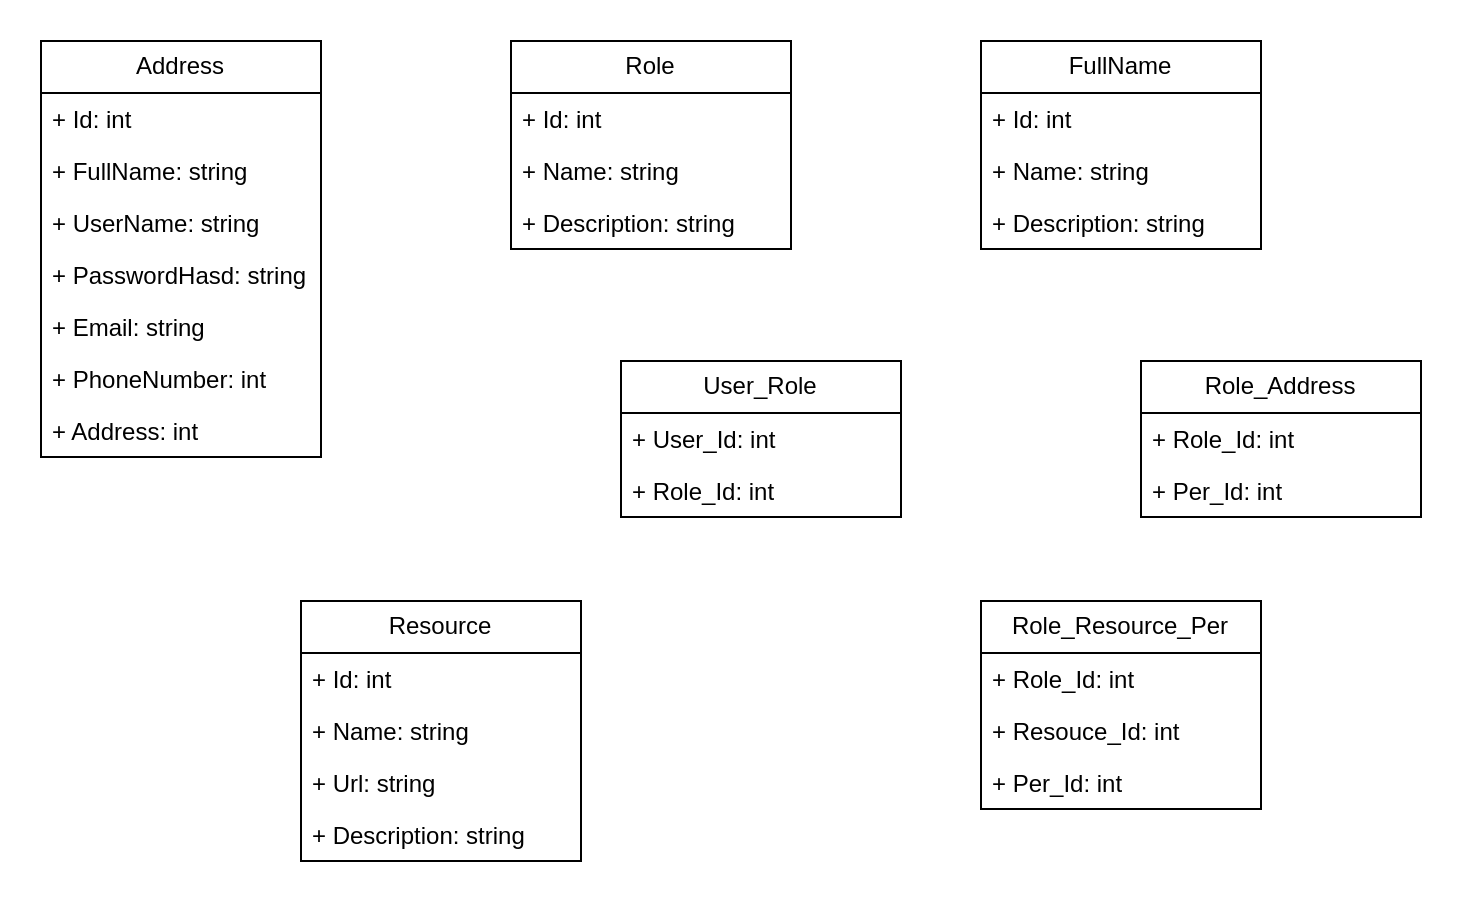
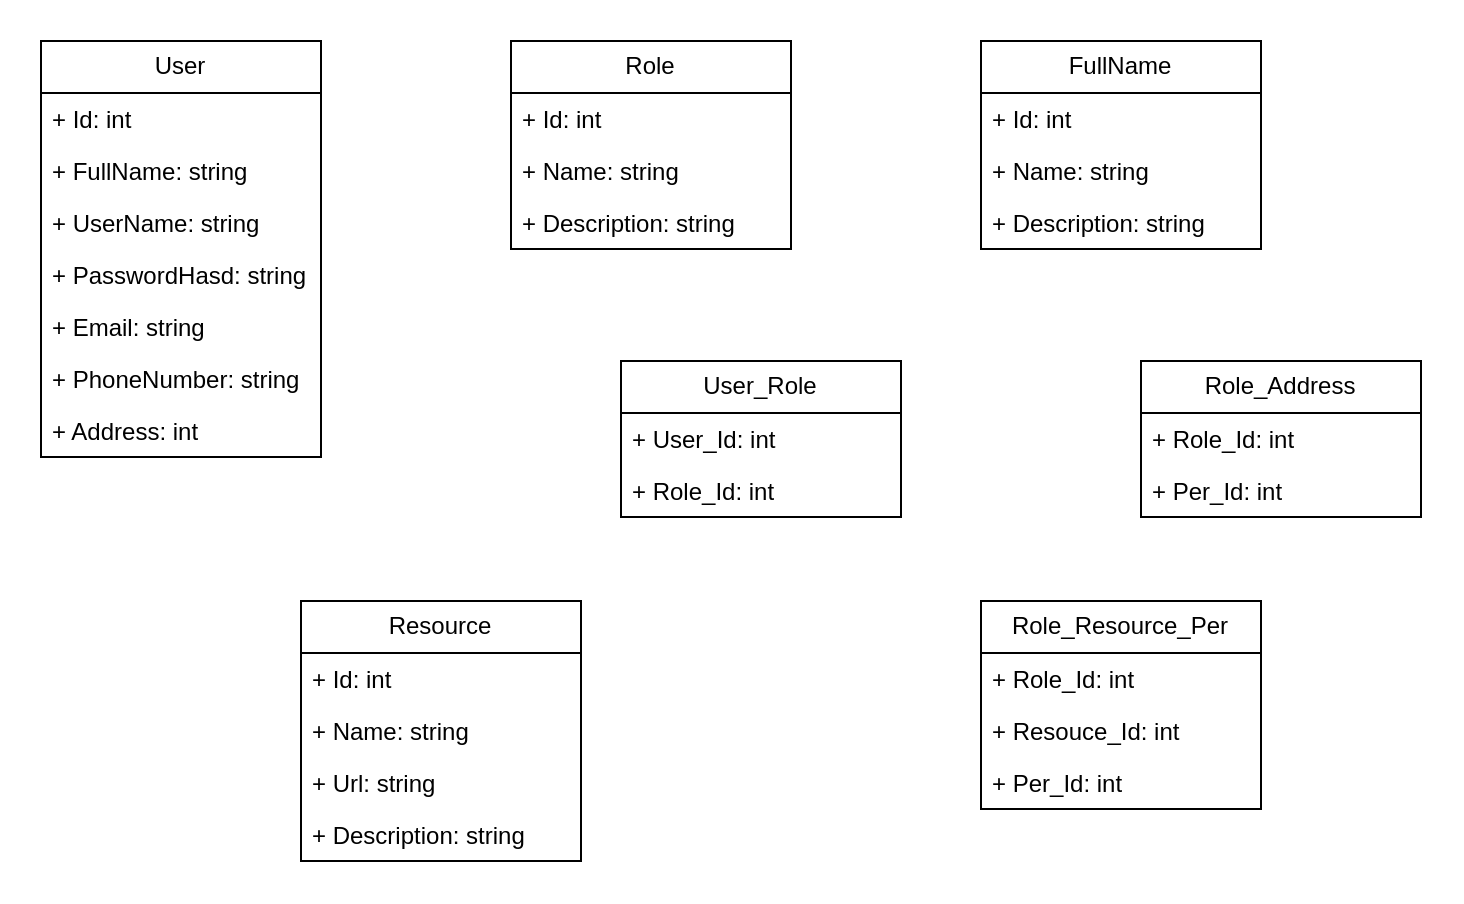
- <mxCell id="2" value="Address" style="swimlane;fontStyle=0;childLayout=stackLayout;horizontal=1;startSize=26;fillColor=none;horizontalStack=0;resizeParent=1;resizeParentMax=0;resizeLast=0;collapsible=1;marginBottom=0;whiteSpace=wrap;html=1;" vertex="1" parent="1"><mxGeometry x="20" y="20" width="140" height="208" as="geometry" /></mxCell>
+ <mxCell id="2" value="User" style="swimlane;fontStyle=0;childLayout=stackLayout;horizontal=1;startSize=26;fillColor=none;horizontalStack=0;resizeParent=1;resizeParentMax=0;resizeLast=0;collapsible=1;marginBottom=0;whiteSpace=wrap;html=1;" vertex="1" parent="1"><mxGeometry x="20" y="20" width="140" height="208" as="geometry" /></mxCell>
- <mxCell id="8" value="+ PhoneNumber: int" style="text;strokeColor=none;fillColor=none;align=left;verticalAlign=top;spacingLeft=4;spacingRight=4;overflow=hidden;rotatable=0;points=[[0,0.5],[1,0.5]];portConstraint=eastwest;whiteSpace=wrap;html=1;" vertex="1" parent="2"><mxGeometry y="156" width="140" height="26" as="geometry" /></mxCell>
+ <mxCell id="8" value="+ PhoneNumber: string" style="text;strokeColor=none;fillColor=none;align=left;verticalAlign=top;spacingLeft=4;spacingRight=4;overflow=hidden;rotatable=0;points=[[0,0.5],[1,0.5]];portConstraint=eastwest;whiteSpace=wrap;html=1;" vertex="1" parent="2"><mxGeometry y="156" width="140" height="26" as="geometry" /></mxCell>
